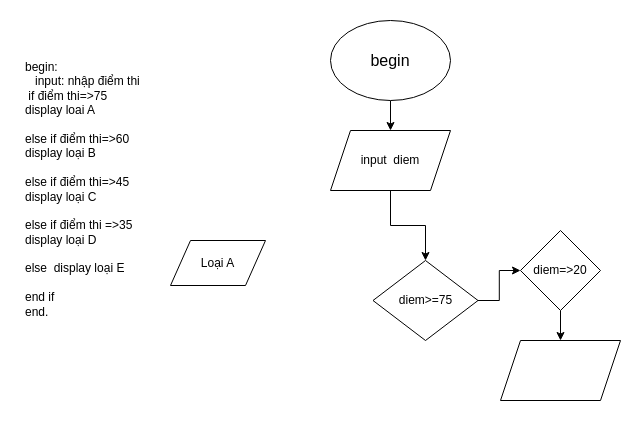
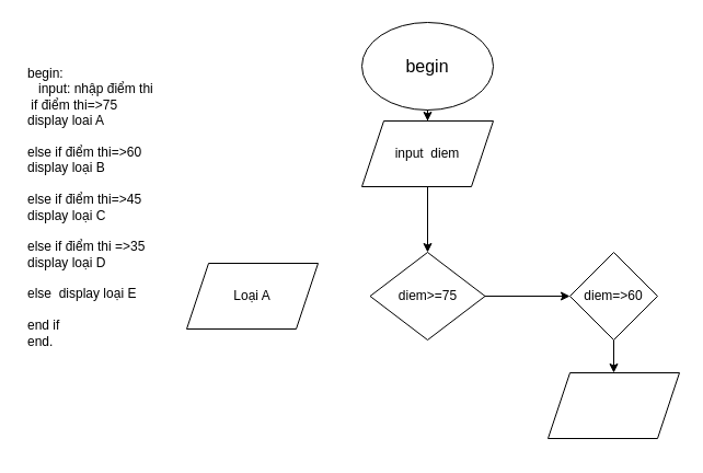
- <mxCell id="5" value="input&amp;nbsp; diem" style="shape=parallelogram;perimeter=parallelogramPerimeter;whiteSpace=wrap;html=1;fixedSize=1;" vertex="1" parent="1"><mxGeometry x="330" y="130" width="120" height="60" as="geometry" /></mxCell>
+ <mxCell id="5" value="input&amp;nbsp; diem" style="shape=parallelogram;perimeter=parallelogramPerimeter;whiteSpace=wrap;html=1;fixedSize=1;" vertex="1" parent="1"><mxGeometry x="330" y="110" width="120" height="60" as="geometry" /></mxCell>
- <mxCell id="8" value="Loại A" style="shape=parallelogram;perimeter=parallelogramPerimeter;whiteSpace=wrap;html=1;fixedSize=1;" vertex="1" parent="1"><mxGeometry x="170" y="240" width="95" height="45" as="geometry" /></mxCell>
+ <mxCell id="8" value="Loại A" style="shape=parallelogram;perimeter=parallelogramPerimeter;whiteSpace=wrap;html=1;fixedSize=1;" vertex="1" parent="1"><mxGeometry x="170" y="240" width="120" height="60" as="geometry" /></mxCell>
- <mxCell id="12" value="diem=&amp;gt;20" style="rhombus;whiteSpace=wrap;html=1;" vertex="1" parent="1"><mxGeometry x="520" y="230" width="80" height="80" as="geometry" /></mxCell>
+ <mxCell id="12" value="diem=&amp;gt;60" style="rhombus;whiteSpace=wrap;html=1;" vertex="1" parent="1"><mxGeometry x="520" y="230" width="80" height="80" as="geometry" /></mxCell>
- <mxCell id="7" value="diem&amp;gt;=75" style="rhombus;whiteSpace=wrap;html=1;" vertex="1" parent="1"><mxGeometry x="372.5" y="260" width="105" height="80" as="geometry" /></mxCell>
+ <mxCell id="7" value="diem&amp;gt;=75" style="rhombus;whiteSpace=wrap;html=1;" vertex="1" parent="1"><mxGeometry x="337.5" y="230" width="105" height="80" as="geometry" /></mxCell>
